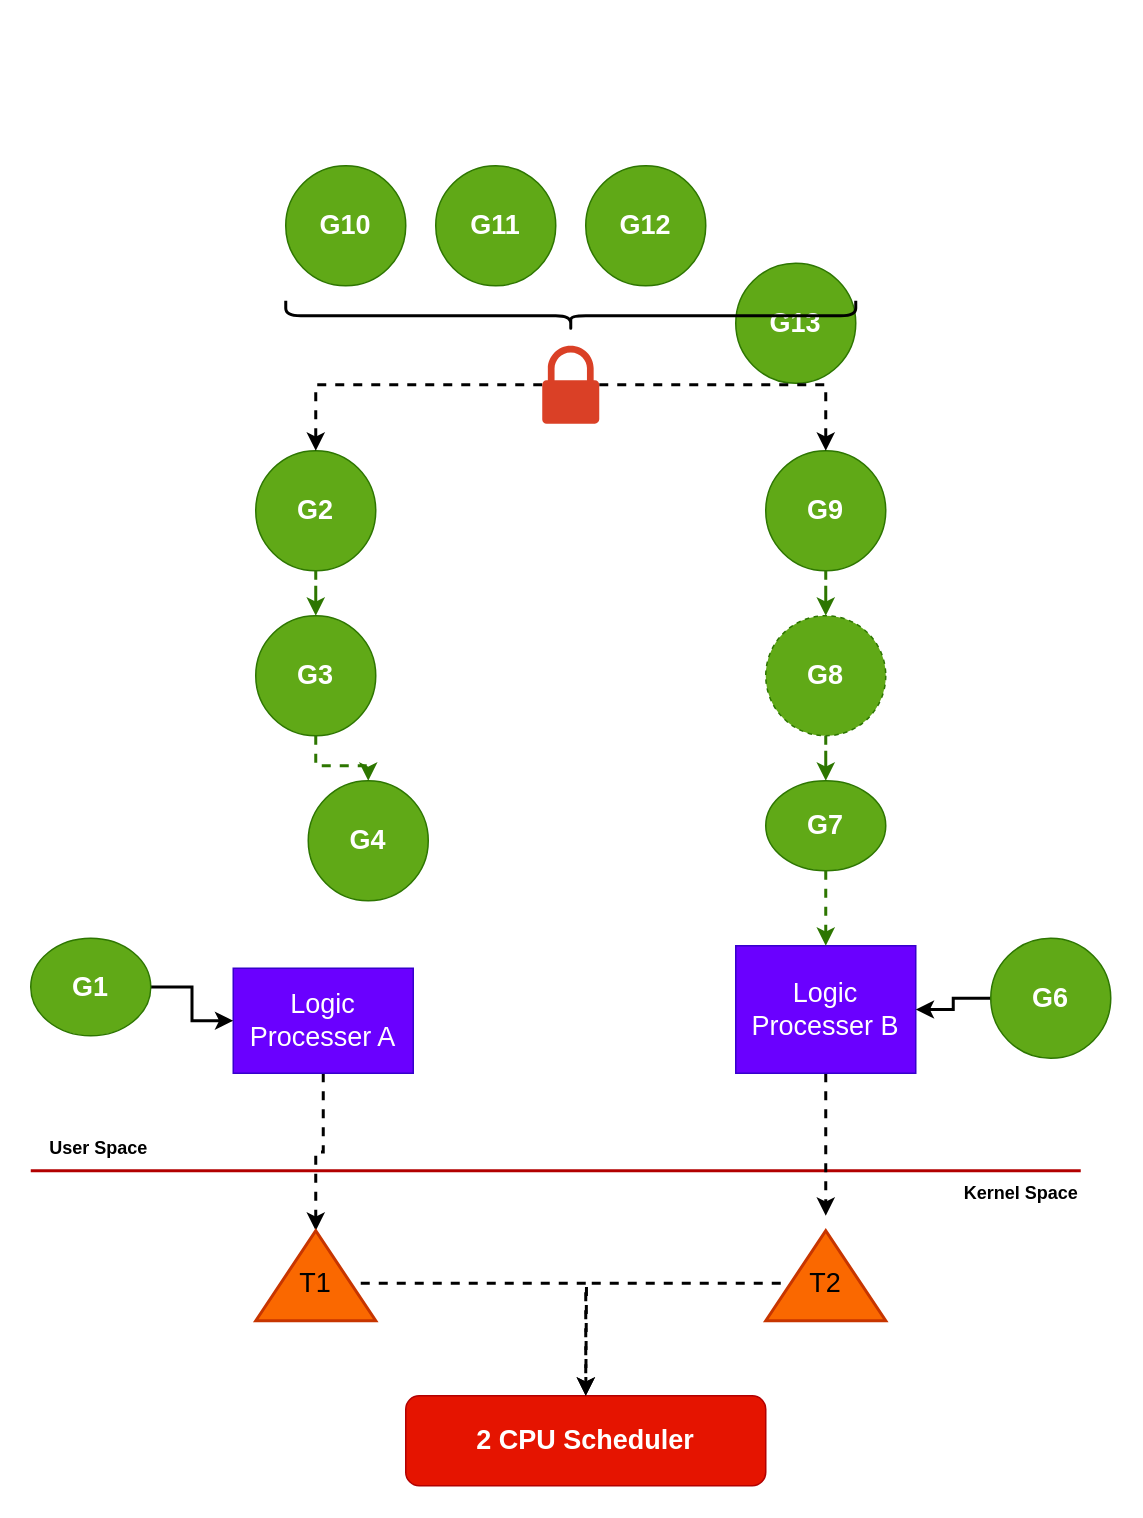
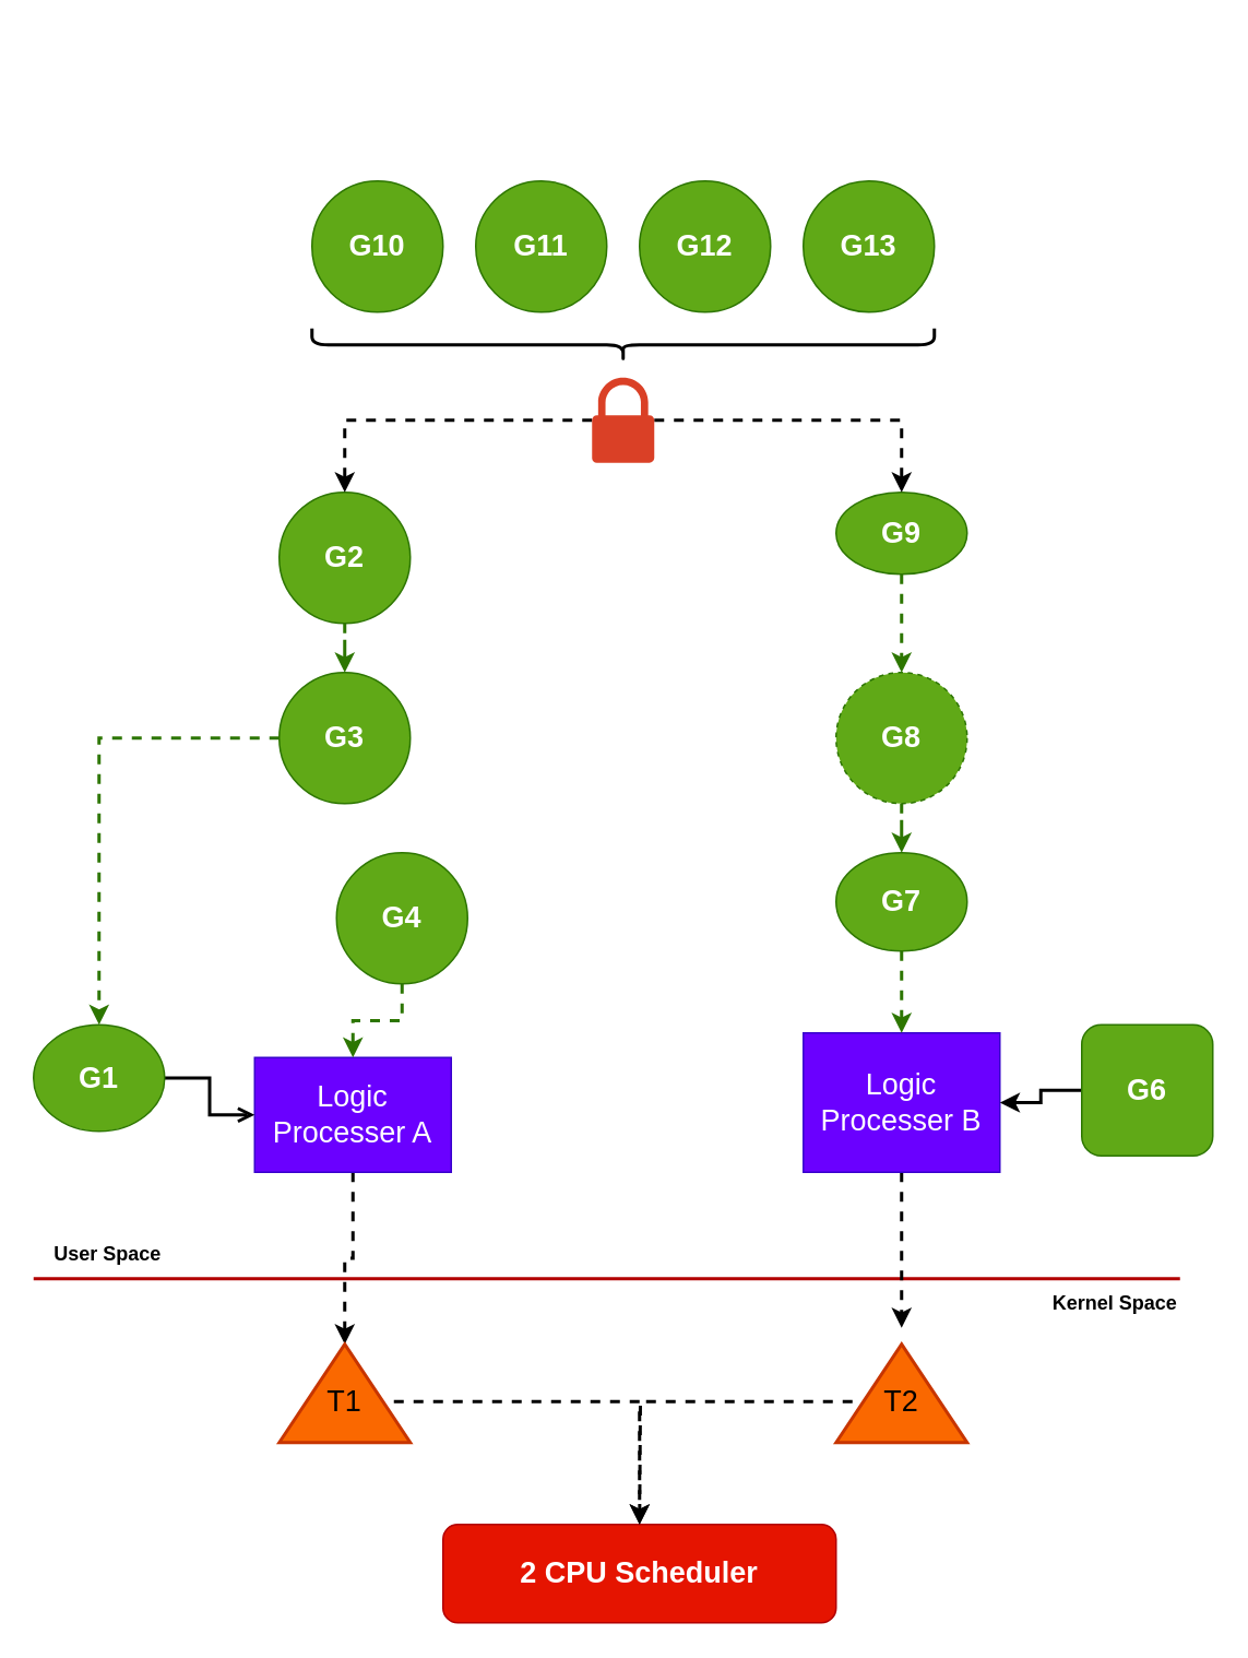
- <mxCell id="29" value="&lt;b&gt;G13&lt;/b&gt;" style="ellipse;whiteSpace=wrap;html=1;aspect=fixed;fontSize=18;fillColor=#60a917;fontColor=#ffffff;strokeColor=#2D7600;" vertex="1" parent="1"><mxGeometry x="490" y="175" width="80" height="80" as="geometry" /></mxCell>
+ <mxCell id="29" value="&lt;b&gt;G13&lt;/b&gt;" style="ellipse;whiteSpace=wrap;html=1;aspect=fixed;fontSize=18;fillColor=#60a917;fontColor=#ffffff;strokeColor=#2D7600;" vertex="1" parent="1"><mxGeometry x="490" y="110" width="80" height="80" as="geometry" /></mxCell>
- <mxCell id="25" value="&lt;b&gt;G9&lt;/b&gt;" style="ellipse;whiteSpace=wrap;html=1;aspect=fixed;fontSize=18;fillColor=#60a917;fontColor=#ffffff;strokeColor=#2D7600;" vertex="1" parent="1"><mxGeometry x="510" y="300" width="80" height="80" as="geometry" /></mxCell>
+ <mxCell id="25" value="&lt;b&gt;G9&lt;/b&gt;" style="ellipse;whiteSpace=wrap;html=1;aspect=fixed;fontSize=18;fillColor=#60a917;fontColor=#ffffff;strokeColor=#2D7600;" vertex="1" parent="1"><mxGeometry x="510" y="300" width="80" height="50" as="geometry" /></mxCell>
- <mxCell id="16" style="edgeStyle=orthogonalEdgeStyle;rounded=0;orthogonalLoop=1;jettySize=auto;html=1;entryX=0.5;entryY=0;entryDx=0;entryDy=0;fontSize=18;strokeWidth=2;dashed=1;fillColor=#60a917;strokeColor=#2D7600;" edge="1" parent="1" source="17" target="15"><mxGeometry relative="1" as="geometry" /></mxCell>
+ <mxCell id="16" style="edgeStyle=orthogonalEdgeStyle;rounded=0;orthogonalLoop=1;jettySize=auto;html=1;fontSize=18;strokeWidth=2;dashed=1;fillColor=#60a917;strokeColor=#2D7600;" edge="1" parent="1" source="17" target="11"><mxGeometry relative="1" as="geometry" /></mxCell>
+ <mxCell id="14" style="edgeStyle=orthogonalEdgeStyle;rounded=0;orthogonalLoop=1;jettySize=auto;html=1;exitX=0.5;exitY=1;exitDx=0;exitDy=0;entryX=0.5;entryY=0;entryDx=0;entryDy=0;fontSize=18;strokeWidth=2;dashed=1;fillColor=#60a917;strokeColor=#2D7600;" edge="1" parent="1" source="15" target="7"><mxGeometry relative="1" as="geometry" /></mxCell>
- <mxCell id="13" value="&lt;b&gt;G6&lt;/b&gt;" style="ellipse;whiteSpace=wrap;html=1;aspect=fixed;fontSize=18;fillColor=#60a917;fontColor=#ffffff;strokeColor=#2D7600;" vertex="1" parent="1"><mxGeometry x="660" y="625" width="80" height="80" as="geometry" /></mxCell>
+ <mxCell id="13" value="&lt;b&gt;G6&lt;/b&gt;" style="whiteSpace=wrap;html=1;aspect=fixed;fontSize=18;fillColor=#60a917;fontColor=#ffffff;strokeColor=#2D7600;rounded=1;" vertex="1" parent="1"><mxGeometry x="660" y="625" width="80" height="80" as="geometry" /></mxCell>
- <mxCell id="10" style="edgeStyle=orthogonalEdgeStyle;rounded=0;orthogonalLoop=1;jettySize=auto;html=1;entryX=0;entryY=0.5;entryDx=0;entryDy=0;fontSize=18;strokeWidth=2;" edge="1" parent="1" source="11" target="7"><mxGeometry relative="1" as="geometry" /></mxCell>
+ <mxCell id="10" style="edgeStyle=orthogonalEdgeStyle;rounded=0;orthogonalLoop=1;jettySize=auto;html=1;entryX=0;entryY=0.5;entryDx=0;entryDy=0;fontSize=18;strokeWidth=2;endArrow=open;" edge="1" parent="1" source="11" target="7"><mxGeometry relative="1" as="geometry" /></mxCell>
